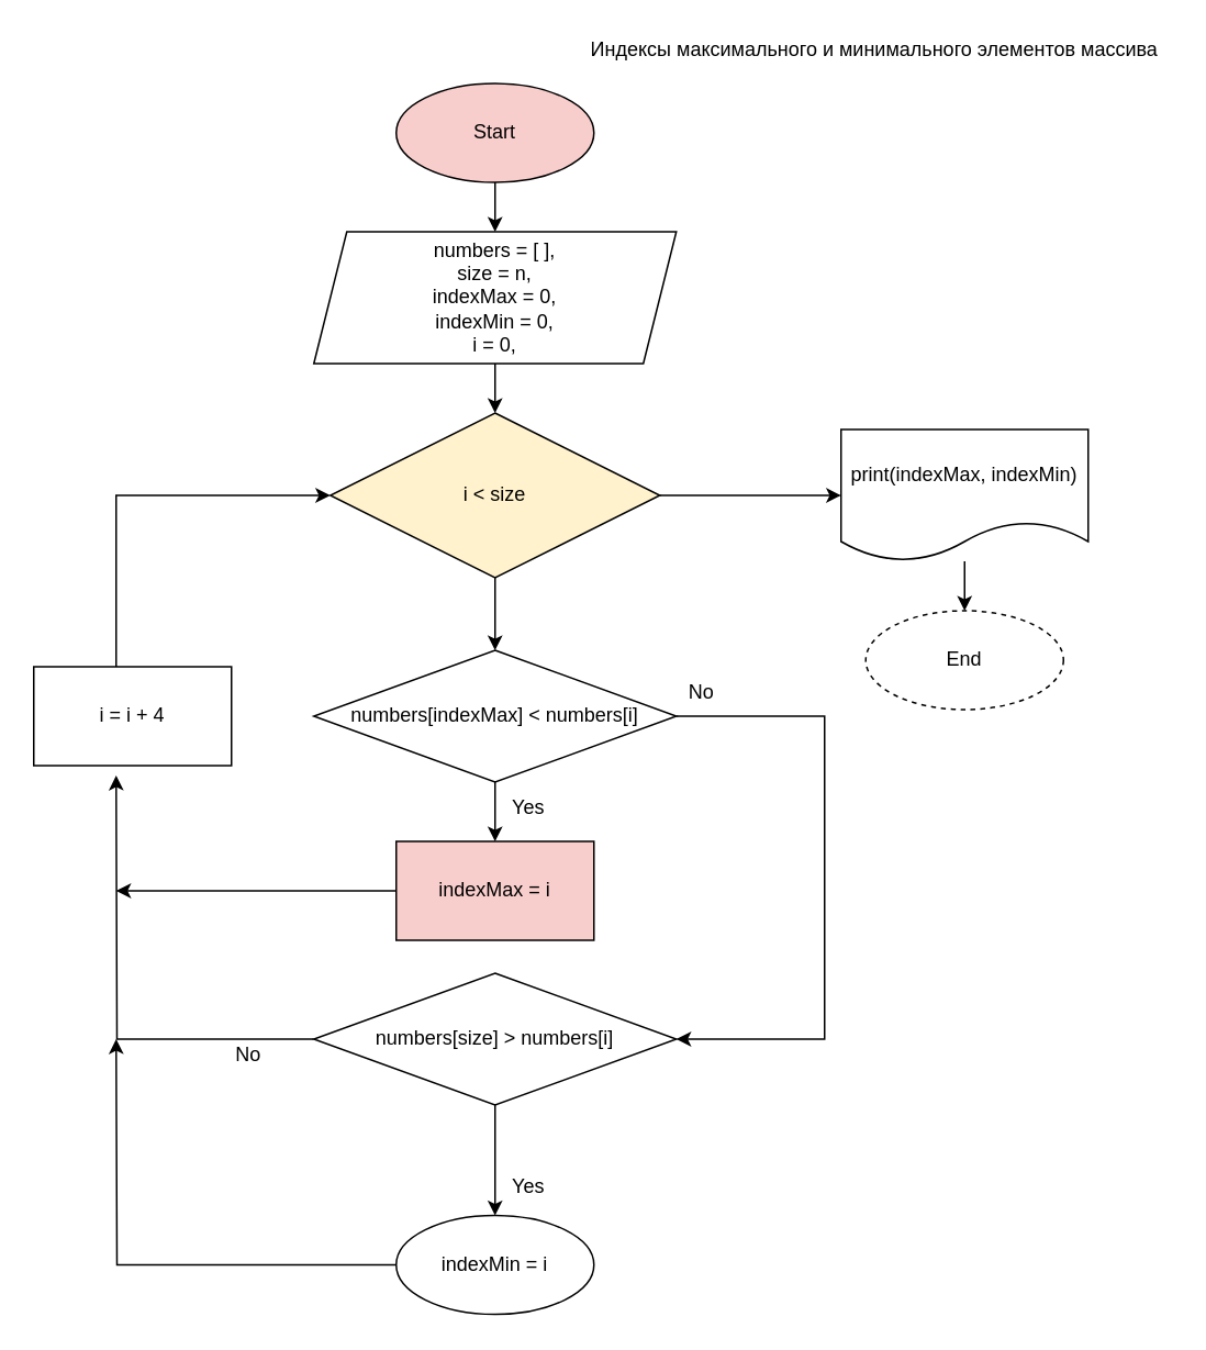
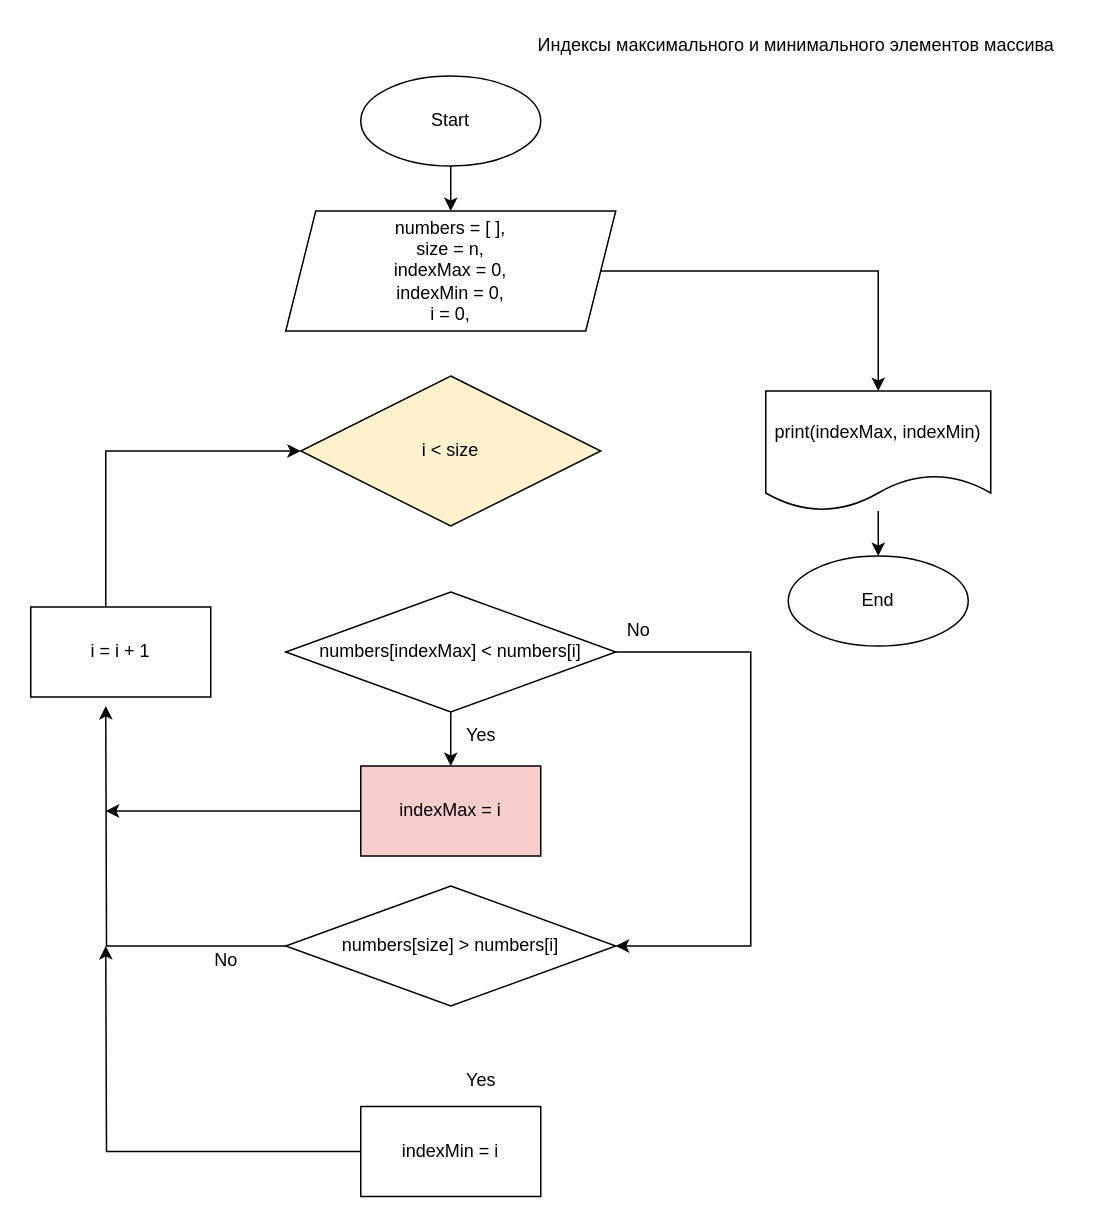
- <mxCell id="5" value="Start" style="ellipse;whiteSpace=wrap;html=1;fillColor=#f8cecc;" vertex="1" parent="1"><mxGeometry x="240" y="50" width="120" height="60" as="geometry" /></mxCell>
+ <mxCell id="5" value="Start" style="ellipse;whiteSpace=wrap;html=1;" vertex="1" parent="1"><mxGeometry x="240" y="50" width="120" height="60" as="geometry" /></mxCell>
- <mxCell id="6" value="" style="edgeStyle=orthogonalEdgeStyle;rounded=0;orthogonalLoop=1;jettySize=auto;html=1;" edge="1" parent="1" source="7" target="10"><mxGeometry relative="1" as="geometry" /></mxCell>
+ <mxCell id="6" value="" style="edgeStyle=orthogonalEdgeStyle;rounded=0;orthogonalLoop=1;jettySize=auto;html=1;" edge="1" parent="1" source="7" target="12"><mxGeometry relative="1" as="geometry" /></mxCell>
- <mxCell id="8" value="" style="edgeStyle=orthogonalEdgeStyle;rounded=0;orthogonalLoop=1;jettySize=auto;html=1;" edge="1" parent="1" source="10" target="12"><mxGeometry relative="1" as="geometry" /></mxCell>
- <mxCell id="9" value="" style="edgeStyle=orthogonalEdgeStyle;rounded=0;orthogonalLoop=1;jettySize=auto;html=1;" edge="1" parent="1" source="10" target="16"><mxGeometry relative="1" as="geometry" /></mxCell>
- <mxCell id="13" value="End" style="ellipse;whiteSpace=wrap;html=1;dashed=1;" vertex="1" parent="1"><mxGeometry x="525" y="370" width="120" height="60" as="geometry" /></mxCell>
+ <mxCell id="13" value="End" style="ellipse;whiteSpace=wrap;html=1;" vertex="1" parent="1"><mxGeometry x="525" y="370" width="120" height="60" as="geometry" /></mxCell>
- <mxCell id="3" value="i = i + 4" style="whiteSpace=wrap;html=1;" vertex="1" parent="1"><mxGeometry y="404" width="120" height="60" as="geometry" x="20" /></mxCell>
+ <mxCell id="3" value="i = i + 1" style="whiteSpace=wrap;html=1;" vertex="1" parent="1"><mxGeometry y="404" width="120" height="60" as="geometry" x="20" /></mxCell>
- <mxCell id="18" value="" style="edgeStyle=orthogonalEdgeStyle;rounded=0;orthogonalLoop=1;jettySize=auto;html=1;" edge="1" parent="1" source="20" target="22"><mxGeometry relative="1" as="geometry" /></mxCell>
- <mxCell id="22" value="indexMin = i" style="ellipse;whiteSpace=wrap;html=1;" vertex="1" parent="1"><mxGeometry x="240" y="737" width="120" height="60" as="geometry" /></mxCell>
+ <mxCell id="22" value="indexMin = i" style="whiteSpace=wrap;html=1;" vertex="1" parent="1"><mxGeometry x="240" y="737" width="120" height="60" as="geometry" /></mxCell>
